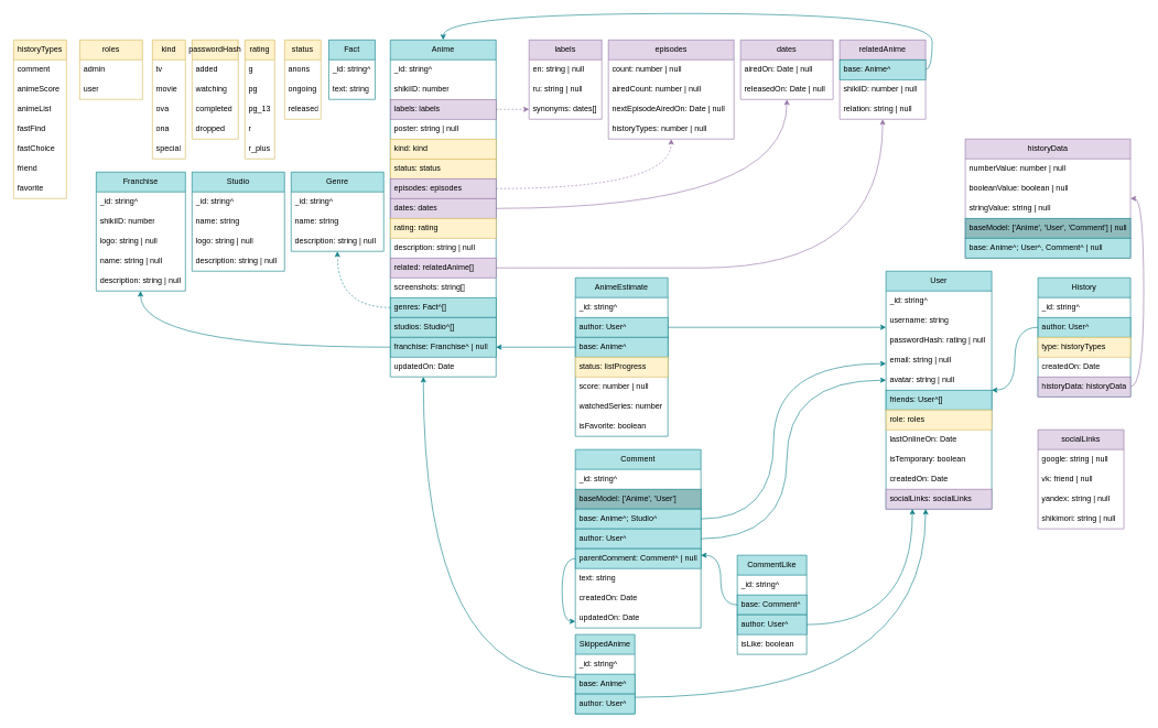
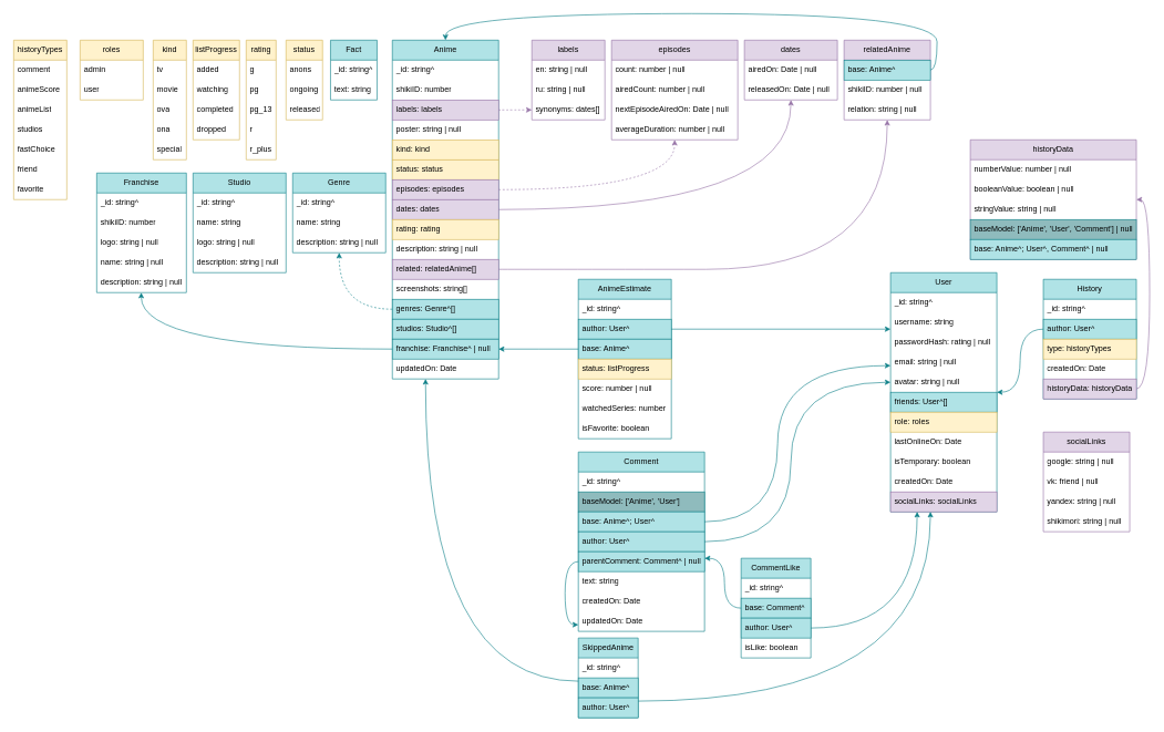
- <mxCell id="83" value="&lt;div style=&quot;text-align: left;&quot;&gt;passwordHash&lt;/div&gt;" style="swimlane;fontStyle=0;childLayout=stackLayout;horizontal=1;startSize=30;horizontalStack=0;resizeParent=1;resizeParentMax=0;resizeLast=0;collapsible=1;marginBottom=0;whiteSpace=wrap;html=1;fillColor=#fff2cc;strokeColor=#d6b656;" parent="1" vertex="1"><mxGeometry x="290" y="60" width="70" height="150" as="geometry" /></mxCell>
+ <mxCell id="83" value="&lt;div style=&quot;text-align: left;&quot;&gt;listProgress&lt;/div&gt;" style="swimlane;fontStyle=0;childLayout=stackLayout;horizontal=1;startSize=30;horizontalStack=0;resizeParent=1;resizeParentMax=0;resizeLast=0;collapsible=1;marginBottom=0;whiteSpace=wrap;html=1;fillColor=#fff2cc;strokeColor=#d6b656;" parent="1" vertex="1"><mxGeometry x="290" y="60" width="70" height="150" as="geometry" /></mxCell>
- <mxCell id="145" value="fastFind" style="text;strokeColor=none;fillColor=none;align=left;verticalAlign=middle;spacingLeft=4;spacingRight=4;overflow=hidden;points=[[0,0.5],[1,0.5]];portConstraint=eastwest;rotatable=0;whiteSpace=wrap;html=1;" parent="141" vertex="1"><mxGeometry y="120" width="80" height="30" as="geometry" /></mxCell>
+ <mxCell id="145" value="studios" style="text;strokeColor=none;fillColor=none;align=left;verticalAlign=middle;spacingLeft=4;spacingRight=4;overflow=hidden;points=[[0,0.5],[1,0.5]];portConstraint=eastwest;rotatable=0;whiteSpace=wrap;html=1;" parent="141" vertex="1"><mxGeometry y="120" width="80" height="30" as="geometry" /></mxCell>
- <mxCell id="65" value="historyTypes: number | null" style="text;strokeColor=none;fillColor=none;align=left;verticalAlign=middle;spacingLeft=4;spacingRight=4;overflow=hidden;points=[[0,0.5],[1,0.5]];portConstraint=eastwest;rotatable=0;whiteSpace=wrap;html=1;" parent="61" vertex="1"><mxGeometry y="120" width="190" height="30" as="geometry" /></mxCell>
+ <mxCell id="65" value="averageDuration: number | null" style="text;strokeColor=none;fillColor=none;align=left;verticalAlign=middle;spacingLeft=4;spacingRight=4;overflow=hidden;points=[[0,0.5],[1,0.5]];portConstraint=eastwest;rotatable=0;whiteSpace=wrap;html=1;" parent="61" vertex="1"><mxGeometry y="120" width="190" height="30" as="geometry" /></mxCell>
- <mxCell id="43" value="genres: Fact^[]" style="text;strokeColor=#0e8088;fillColor=#b0e3e6;align=left;verticalAlign=middle;spacingLeft=4;spacingRight=4;overflow=hidden;points=[[0,0.5],[1,0.5]];portConstraint=eastwest;rotatable=0;whiteSpace=wrap;html=1;" parent="30" vertex="1"><mxGeometry y="390" width="160" height="30" as="geometry" /></mxCell>
+ <mxCell id="43" value="genres: Genre^[]" style="text;strokeColor=#0e8088;fillColor=#b0e3e6;align=left;verticalAlign=middle;spacingLeft=4;spacingRight=4;overflow=hidden;points=[[0,0.5],[1,0.5]];portConstraint=eastwest;rotatable=0;whiteSpace=wrap;html=1;" parent="30" vertex="1"><mxGeometry y="390" width="160" height="30" as="geometry" /></mxCell>
- <mxCell id="23" value="&lt;div style=&quot;text-align: center;&quot;&gt;&lt;span style=&quot;background-color: initial;&quot;&gt;base: Anime^; Studio^&lt;/span&gt;&lt;/div&gt;" style="text;strokeColor=#0e8088;fillColor=#b0e3e6;align=left;verticalAlign=middle;spacingLeft=4;spacingRight=4;overflow=hidden;points=[[0,0.5],[1,0.5]];portConstraint=eastwest;rotatable=0;whiteSpace=wrap;html=1;" parent="20" vertex="1"><mxGeometry y="90" width="190" height="30" as="geometry" /></mxCell>
+ <mxCell id="23" value="&lt;div style=&quot;text-align: center;&quot;&gt;&lt;span style=&quot;background-color: initial;&quot;&gt;base: Anime^; User^&lt;/span&gt;&lt;/div&gt;" style="text;strokeColor=#0e8088;fillColor=#b0e3e6;align=left;verticalAlign=middle;spacingLeft=4;spacingRight=4;overflow=hidden;points=[[0,0.5],[1,0.5]];portConstraint=eastwest;rotatable=0;whiteSpace=wrap;html=1;" parent="20" vertex="1"><mxGeometry y="90" width="190" height="30" as="geometry" /></mxCell>
